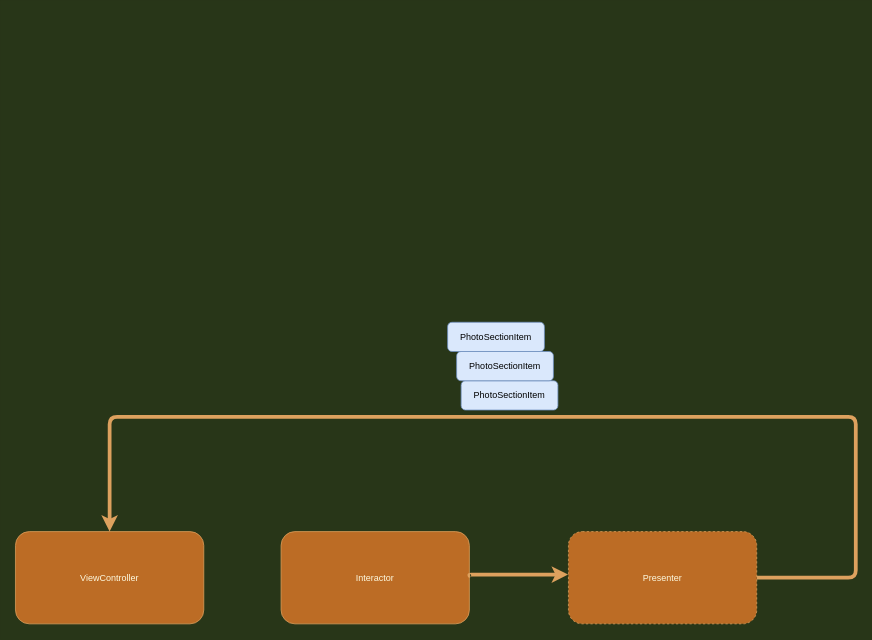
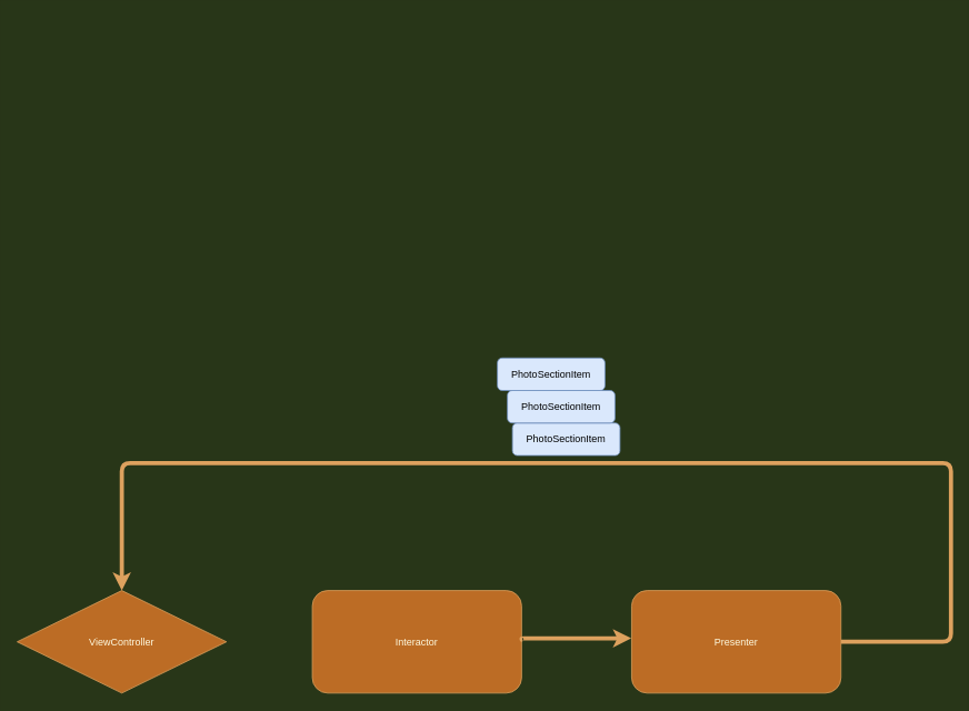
- <mxCell id="2" value="ViewController" style="rounded=1;whiteSpace=wrap;html=1;fillColor=#BC6C25;strokeColor=#DDA15E;fontColor=#FEFAE0;" vertex="1" parent="1"><mxGeometry x="20" y="708" width="251" height="123" as="geometry" /></mxCell>
+ <mxCell id="2" value="ViewController" style="rhombus;whiteSpace=wrap;html=1;fillColor=#BC6C25;strokeColor=#DDA15E;fontColor=#FEFAE0;" vertex="1" parent="1"><mxGeometry x="20" y="708" width="251" height="123" as="geometry" /></mxCell>
- <mxCell id="5" value="Presenter" style="rounded=1;whiteSpace=wrap;html=1;fillColor=#BC6C25;strokeColor=#DDA15E;fontColor=#FEFAE0;dashed=1;" vertex="1" parent="1"><mxGeometry x="757" y="708" width="251" height="123" as="geometry" /></mxCell>
+ <mxCell id="5" value="Presenter" style="rounded=1;whiteSpace=wrap;html=1;fillColor=#BC6C25;strokeColor=#DDA15E;fontColor=#FEFAE0;" vertex="1" parent="1"><mxGeometry x="757" y="708" width="251" height="123" as="geometry" /></mxCell>
